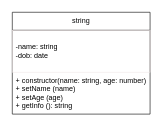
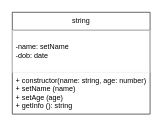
- <mxCell id="3" value="-name: string&lt;br&gt;-dob: date" style="text;align=left;verticalAlign=middle;spacingLeft=4;spacingRight=4;overflow=hidden;points=[[0,0.5],[1,0.5]];portConstraint=eastwest;rotatable=0;whiteSpace=wrap;html=1;shadow=0;rounded=0;strokeColor=#efe6e6;" vertex="1" parent="2"><mxGeometry y="30" width="230" height="70" as="geometry" /></mxCell>
+ <mxCell id="3" value="-name: setName&lt;br&gt;-dob: date" style="text;align=left;verticalAlign=middle;spacingLeft=4;spacingRight=4;overflow=hidden;points=[[0,0.5],[1,0.5]];portConstraint=eastwest;rotatable=0;whiteSpace=wrap;html=1;shadow=0;rounded=0;strokeColor=#efe6e6;" vertex="1" parent="2"><mxGeometry y="30" width="230" height="70" as="geometry" /></mxCell>
